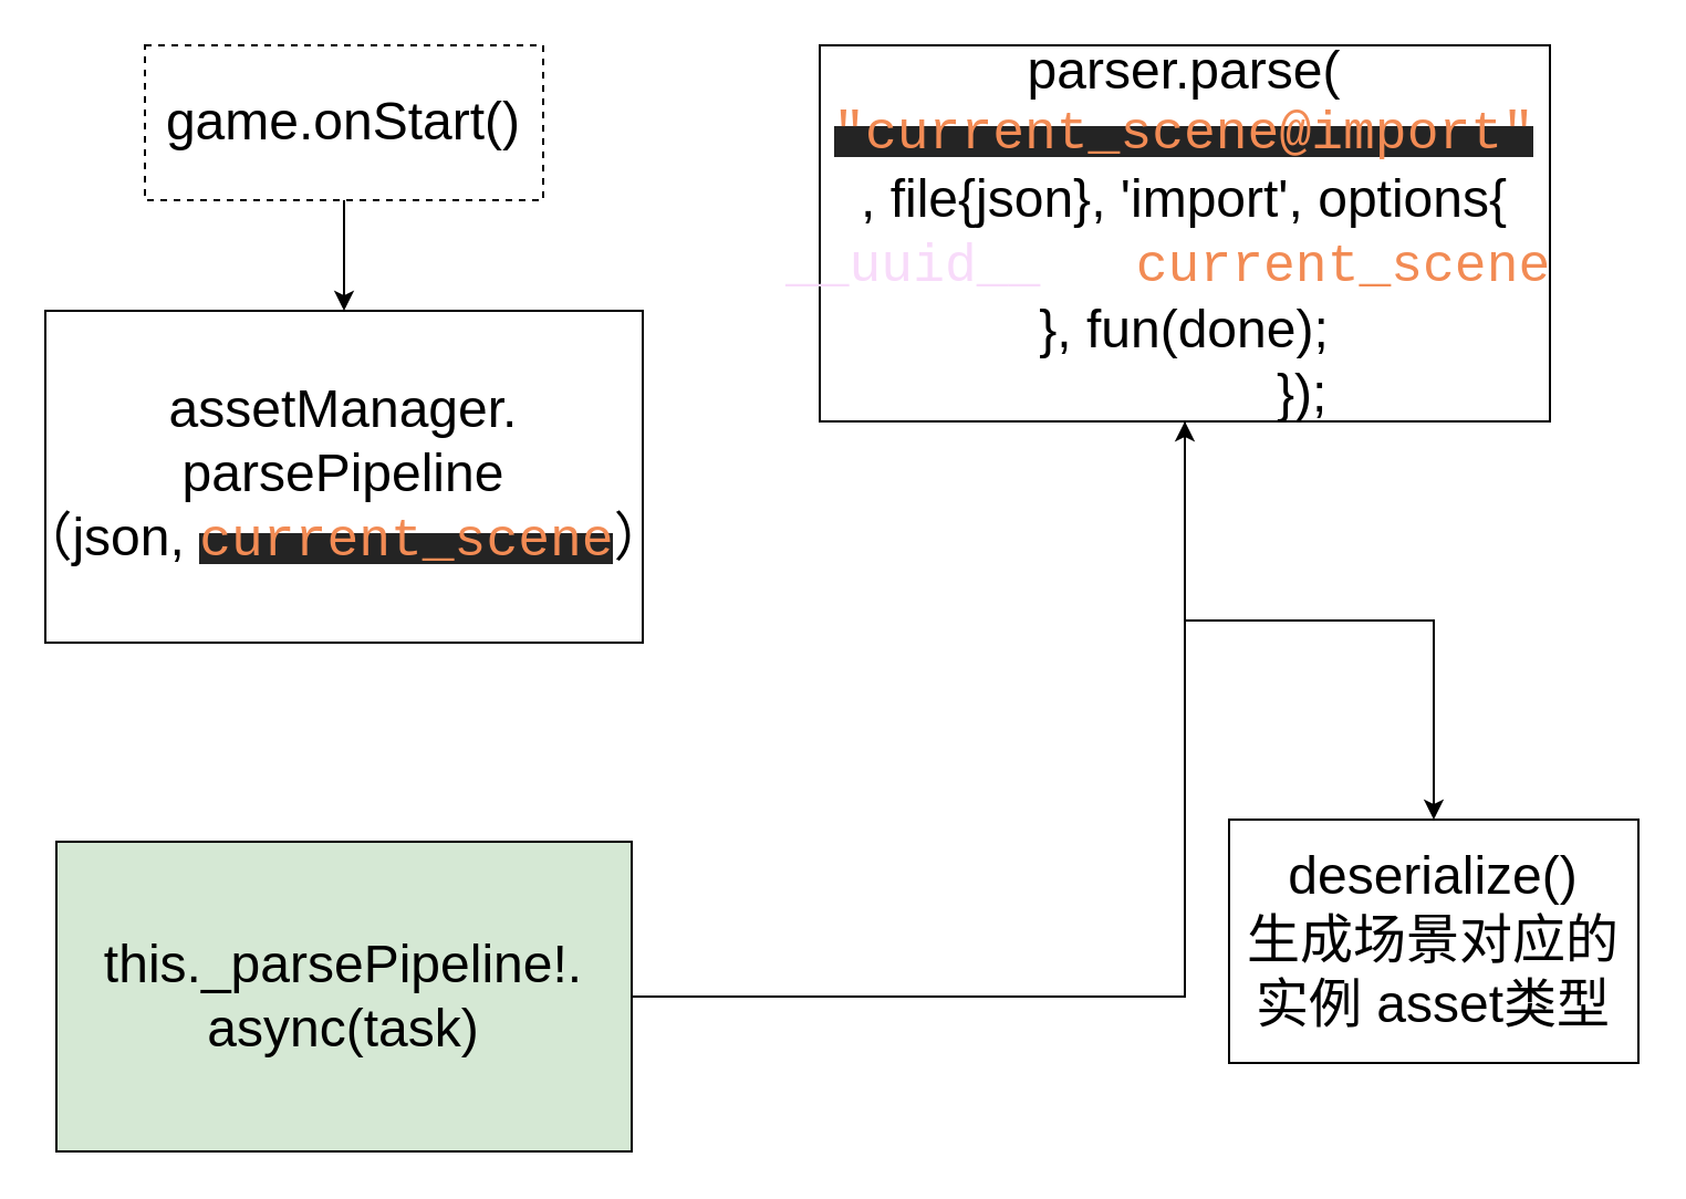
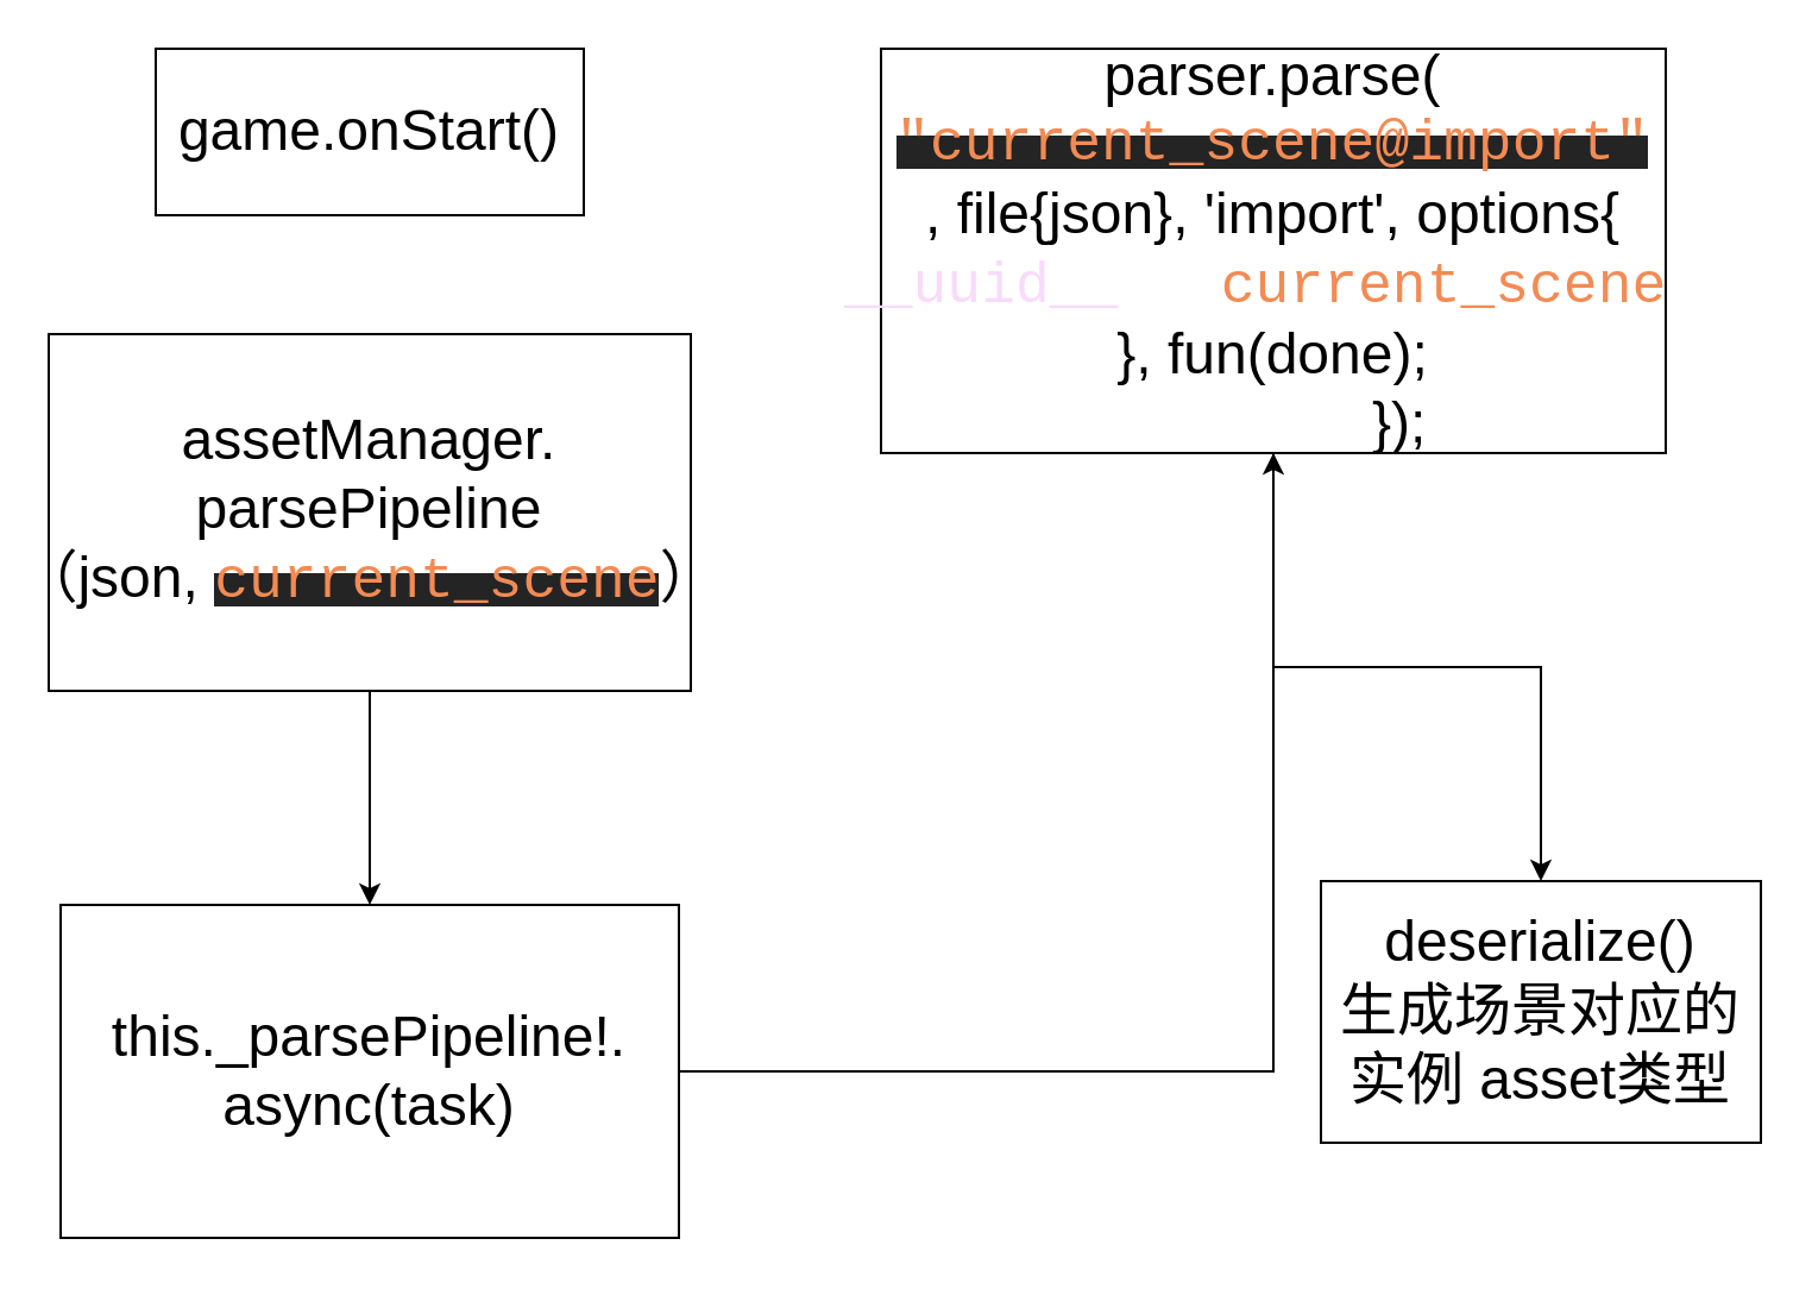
- <mxCell id="3" value="&lt;font style=&quot;font-size: 24px&quot;&gt;game.onStart()&lt;/font&gt;" style="rounded=0;whiteSpace=wrap;html=1;dashed=1;" parent="1" vertex="1"><mxGeometry x="65" y="20" width="180" height="70" as="geometry" /></mxCell>
+ <mxCell id="3" value="&lt;font style=&quot;font-size: 24px&quot;&gt;game.onStart()&lt;/font&gt;" style="rounded=0;whiteSpace=wrap;html=1;" parent="1" vertex="1"><mxGeometry x="65" y="20" width="180" height="70" as="geometry" /></mxCell>
- <mxCell id="2" style="edgeStyle=orthogonalEdgeStyle;rounded=0;orthogonalLoop=1;jettySize=auto;html=1;entryX=0.5;entryY=0;entryDx=0;entryDy=0;" edge="1" parent="1" source="3" target="5"><mxGeometry relative="1" as="geometry" /></mxCell>
+ <mxCell id="4" style="edgeStyle=orthogonalEdgeStyle;rounded=0;orthogonalLoop=1;jettySize=auto;html=1;exitX=0.5;exitY=1;exitDx=0;exitDy=0;entryX=0.5;entryY=0;entryDx=0;entryDy=0;" edge="1" parent="1" source="5" target="7"><mxGeometry relative="1" as="geometry" /></mxCell>
- <mxCell id="7" value="&lt;font style=&quot;font-size: 24px&quot;&gt;this._parsePipeline!.&lt;br&gt;async(task)&lt;/font&gt;" style="rounded=0;whiteSpace=wrap;html=1;fillColor=#d5e8d4;" vertex="1" parent="1"><mxGeometry x="25" y="380" width="260" height="140" as="geometry" /></mxCell>
+ <mxCell id="7" value="&lt;font style=&quot;font-size: 24px&quot;&gt;this._parsePipeline!.&lt;br&gt;async(task)&lt;/font&gt;" style="rounded=0;whiteSpace=wrap;html=1;" vertex="1" parent="1"><mxGeometry x="25" y="380" width="260" height="140" as="geometry" /></mxCell>
